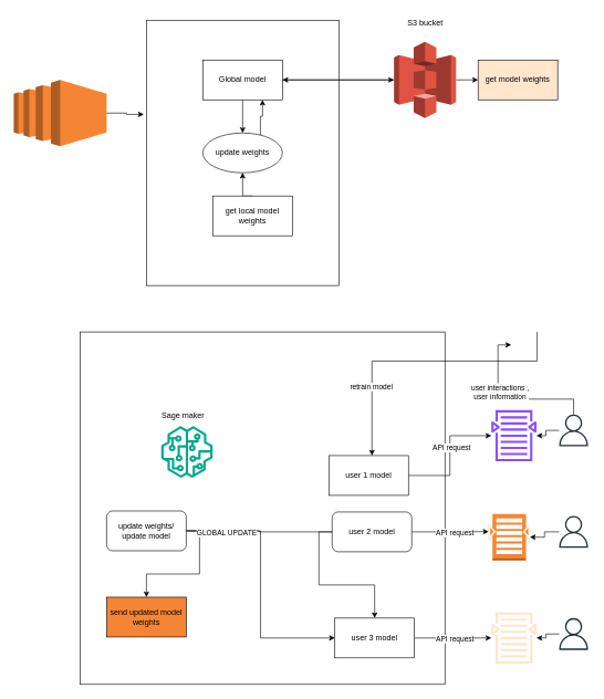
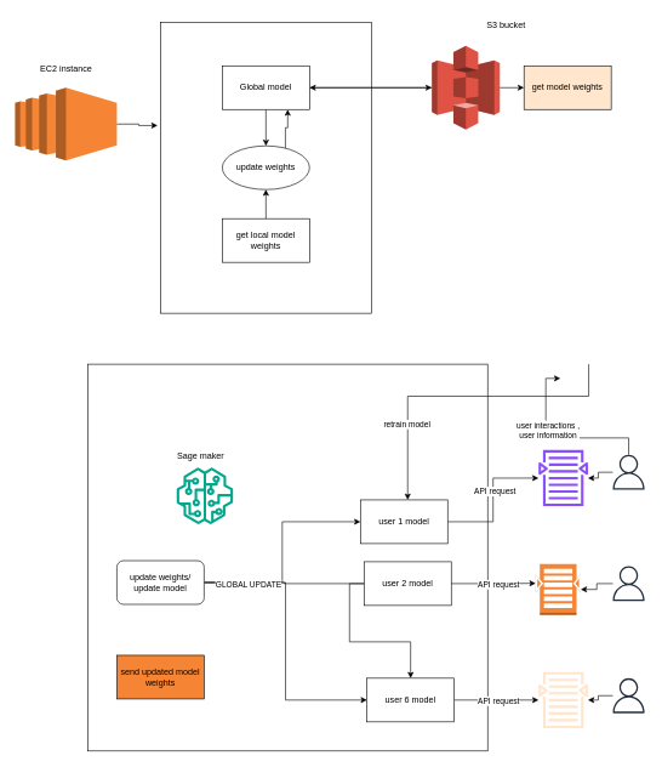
- <mxCell id="13" value="S3 bucket" style="text;html=1;align=center;verticalAlign=middle;resizable=0;points=[];autosize=1;strokeColor=none;fillColor=none;" vertex="1" parent="1"><mxGeometry x="600" y="20" width="80" height="30" as="geometry" /></mxCell>
+ <mxCell id="13" value="S3 bucket" style="text;html=1;align=center;verticalAlign=middle;resizable=0;points=[];autosize=1;strokeColor=none;fillColor=none;" vertex="1" parent="1"><mxGeometry x="655" y="20" width="80" height="30" as="geometry" /></mxCell>
+ <mxCell id="8" value="EC2 instance" style="text;html=1;align=center;verticalAlign=middle;resizable=0;points=[];autosize=1;strokeColor=none;fillColor=none;" vertex="1" parent="1"><mxGeometry x="45" y="80" width="90" height="30" as="geometry" /></mxCell>
- <mxCell id="17" value="get local model weights" style="rounded=0;whiteSpace=wrap;html=1;" vertex="1" parent="1"><mxGeometry x="320" y="295" width="120" height="60" as="geometry" /></mxCell>
+ <mxCell id="17" value="get local model weights" style="rounded=0;whiteSpace=wrap;html=1;" vertex="1" parent="1"><mxGeometry x="305" y="300" width="120" height="60" as="geometry" /></mxCell>
- <mxCell id="31" value="user 2 model" style="whiteSpace=wrap;html=1;rounded=1;" vertex="1" parent="1"><mxGeometry x="500" y="771.5" width="120" height="60" as="geometry" /></mxCell>
+ <mxCell id="31" value="user 2 model" style="rounded=0;whiteSpace=wrap;html=1;" vertex="1" parent="1"><mxGeometry x="500" y="771.5" width="120" height="60" as="geometry" /></mxCell>
- <mxCell id="36" style="edgeStyle=orthogonalEdgeStyle;rounded=0;orthogonalLoop=1;jettySize=auto;html=1;exitX=1;exitY=0.5;exitDx=0;exitDy=0;" edge="1" parent="1" source="40" target="50"><mxGeometry relative="1" as="geometry" /></mxCell>
+ <mxCell id="36" style="edgeStyle=orthogonalEdgeStyle;rounded=0;orthogonalLoop=1;jettySize=auto;html=1;exitX=1;exitY=0.5;exitDx=0;exitDy=0;entryX=0;entryY=0.5;entryDx=0;entryDy=0;" edge="1" parent="1" source="40" target="29"><mxGeometry relative="1" as="geometry" /></mxCell>
- <mxCell id="34" value="user 3 model" style="rounded=0;whiteSpace=wrap;html=1;" vertex="1" parent="1"><mxGeometry x="504" y="931.5" width="120" height="60" as="geometry" /></mxCell>
+ <mxCell id="34" value="user 6 model" style="rounded=0;whiteSpace=wrap;html=1;" vertex="1" parent="1"><mxGeometry x="504" y="931.5" width="120" height="60" as="geometry" /></mxCell>
